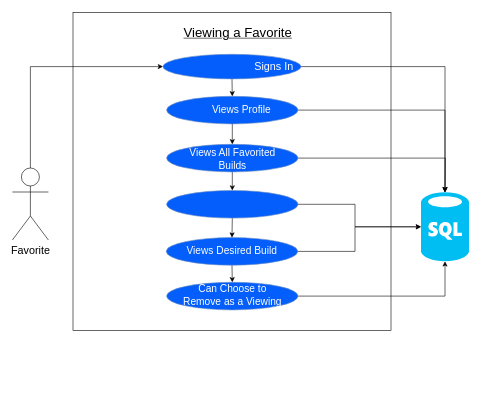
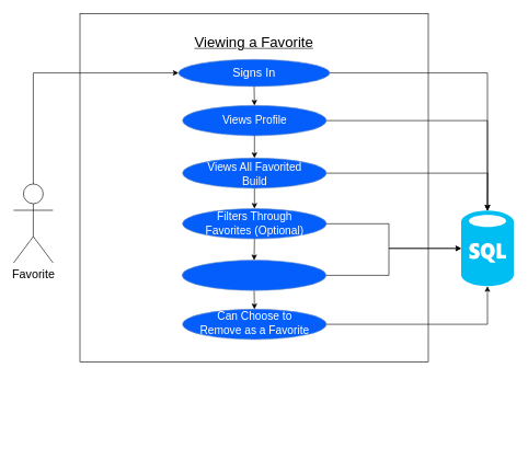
- <mxCell id="5" value="&lt;u&gt;&lt;font style=&quot;font-size: 22px&quot;&gt;Viewing a Favorite&lt;br&gt;&lt;/font&gt;&lt;/u&gt;" style="text;html=1;strokeColor=none;fillColor=none;align=center;verticalAlign=middle;whiteSpace=wrap;rounded=0;" parent="1" vertex="1"><mxGeometry x="293" y="35" width="206" height="40" as="geometry" /></mxCell>
+ <mxCell id="5" value="&lt;u&gt;&lt;font style=&quot;font-size: 22px&quot;&gt;Viewing a Favorite&lt;br&gt;&lt;/font&gt;&lt;/u&gt;" style="text;html=1;strokeColor=none;fillColor=none;align=center;verticalAlign=middle;whiteSpace=wrap;rounded=0;" parent="1" vertex="1"><mxGeometry x="283" y="45" width="206" height="40" as="geometry" /></mxCell>
- <mxCell id="9" value="&lt;font style=&quot;font-size: 18px&quot; color=&quot;#FFFFFF&quot;&gt;Signs In&lt;br&gt;&lt;/font&gt;" style="text;html=1;strokeColor=none;fillColor=none;align=center;verticalAlign=middle;whiteSpace=wrap;rounded=0;" parent="1" vertex="1"><mxGeometry x="416" y="95.5" width="80" height="30" as="geometry" /></mxCell>
+ <mxCell id="9" value="&lt;font style=&quot;font-size: 18px&quot; color=&quot;#FFFFFF&quot;&gt;Signs In&lt;br&gt;&lt;/font&gt;" style="text;html=1;strokeColor=none;fillColor=none;align=center;verticalAlign=middle;whiteSpace=wrap;rounded=0;" parent="1" vertex="1"><mxGeometry x="346" y="95.5" width="80" height="30" as="geometry" /></mxCell>
- <mxCell id="14" value="&lt;font style=&quot;font-size: 17px&quot; color=&quot;#FFFFFF&quot;&gt;Views Profile&lt;/font&gt;" style="text;html=1;strokeColor=none;fillColor=none;align=center;verticalAlign=middle;whiteSpace=wrap;rounded=0;" parent="1" vertex="1"><mxGeometry x="311.5" y="168" width="180" height="30" as="geometry" /></mxCell>
+ <mxCell id="14" value="&lt;font style=&quot;font-size: 17px&quot; color=&quot;#FFFFFF&quot;&gt;Views Profile&lt;/font&gt;" style="text;html=1;strokeColor=none;fillColor=none;align=center;verticalAlign=middle;whiteSpace=wrap;rounded=0;" parent="1" vertex="1"><mxGeometry x="296.5" y="168" width="180" height="30" as="geometry" /></mxCell>
- <mxCell id="18" value="&lt;font style=&quot;font-size: 17px&quot; color=&quot;#FFFFFF&quot;&gt;Views All Favorited Builds&lt;br&gt;&lt;/font&gt;" style="text;html=1;strokeColor=none;fillColor=none;align=center;verticalAlign=middle;whiteSpace=wrap;rounded=0;" parent="1" vertex="1"><mxGeometry x="296.5" y="250" width="180" height="30" as="geometry" /></mxCell>
+ <mxCell id="18" value="&lt;font style=&quot;font-size: 17px&quot; color=&quot;#FFFFFF&quot;&gt;Views All Favorited Build&lt;br&gt;&lt;/font&gt;" style="text;html=1;strokeColor=none;fillColor=none;align=center;verticalAlign=middle;whiteSpace=wrap;rounded=0;" parent="1" vertex="1"><mxGeometry x="296.5" y="250" width="180" height="30" as="geometry" /></mxCell>
+ <mxCell id="31" value="&lt;font style=&quot;font-size: 17px&quot; color=&quot;#FFFFFF&quot;&gt;Filters Through Favorites (Optional)&lt;br&gt;&lt;/font&gt;" style="text;html=1;strokeColor=none;fillColor=none;align=center;verticalAlign=middle;whiteSpace=wrap;rounded=0;" vertex="1" parent="1"><mxGeometry x="296.5" y="325" width="180" height="30" as="geometry" /></mxCell>
- <mxCell id="22" value="&lt;font style=&quot;font-size: 17px&quot; color=&quot;#FFFFFF&quot;&gt;Views Desired Build&lt;br&gt;&lt;/font&gt;" style="text;html=1;strokeColor=none;fillColor=none;align=center;verticalAlign=middle;whiteSpace=wrap;rounded=0;" parent="1" vertex="1"><mxGeometry x="296" y="403.5" width="180" height="30" as="geometry" /></mxCell>
- <mxCell id="34" value="&lt;font style=&quot;font-size: 17px&quot; color=&quot;#FFFFFF&quot;&gt;Can Choose to Remove as a Viewing&lt;br&gt;&lt;/font&gt;" style="text;html=1;strokeColor=none;fillColor=none;align=center;verticalAlign=middle;whiteSpace=wrap;rounded=0;" vertex="1" parent="1"><mxGeometry x="296.5" y="477" width="180" height="30" as="geometry" /></mxCell>
+ <mxCell id="34" value="&lt;font style=&quot;font-size: 17px&quot; color=&quot;#FFFFFF&quot;&gt;Can Choose to Remove as a Favorite&lt;br&gt;&lt;/font&gt;" style="text;html=1;strokeColor=none;fillColor=none;align=center;verticalAlign=middle;whiteSpace=wrap;rounded=0;" vertex="1" parent="1"><mxGeometry x="296.5" y="477" width="180" height="30" as="geometry" /></mxCell>
